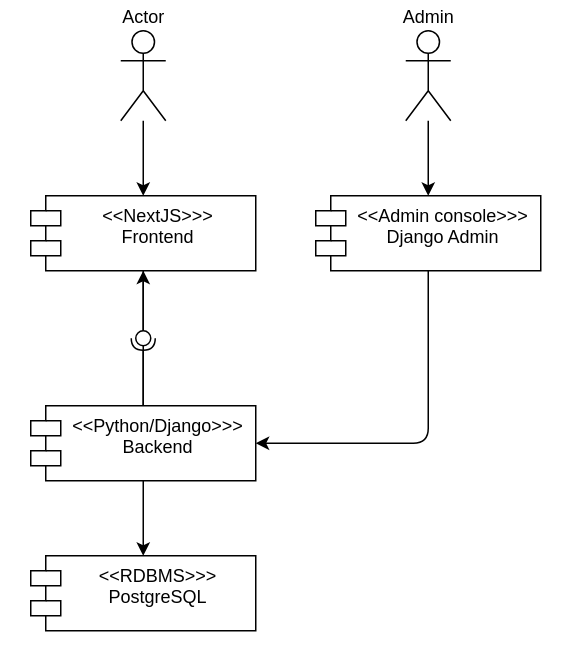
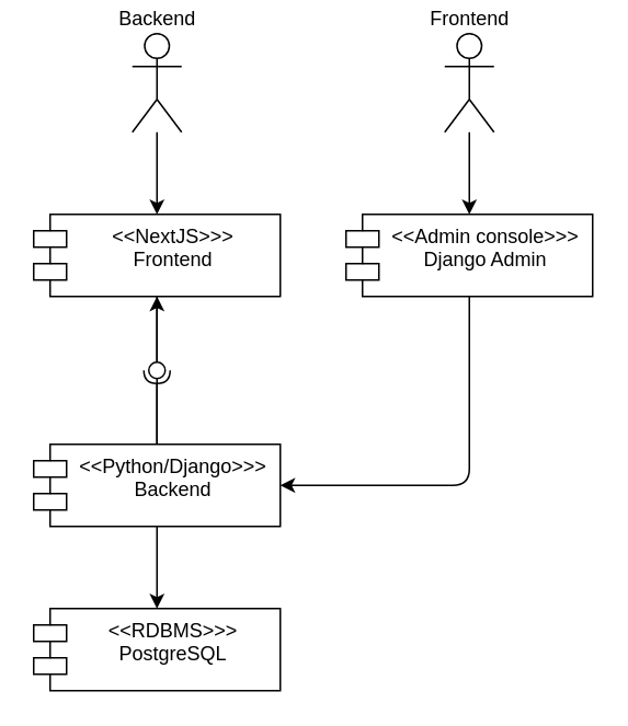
- <mxCell id="8" value="Actor" style="shape=umlActor;verticalLabelPosition=top;verticalAlign=bottom;html=1;labelPosition=center;align=center;" parent="1" vertex="1"><mxGeometry x="80" y="20" width="30" height="60" as="geometry" /></mxCell>
+ <mxCell id="8" value="Backend" style="shape=umlActor;verticalLabelPosition=top;verticalAlign=bottom;html=1;labelPosition=center;align=center;" parent="1" vertex="1"><mxGeometry x="80" y="20" width="30" height="60" as="geometry" /></mxCell>
- <mxCell id="10" value="Admin" style="shape=umlActor;verticalLabelPosition=top;verticalAlign=bottom;html=1;labelPosition=center;align=center;" parent="1" vertex="1"><mxGeometry x="270" y="20" width="30" height="60" as="geometry" /></mxCell>
+ <mxCell id="10" value="Frontend" style="shape=umlActor;verticalLabelPosition=top;verticalAlign=bottom;html=1;labelPosition=center;align=center;" parent="1" vertex="1"><mxGeometry x="270" y="20" width="30" height="60" as="geometry" /></mxCell>
